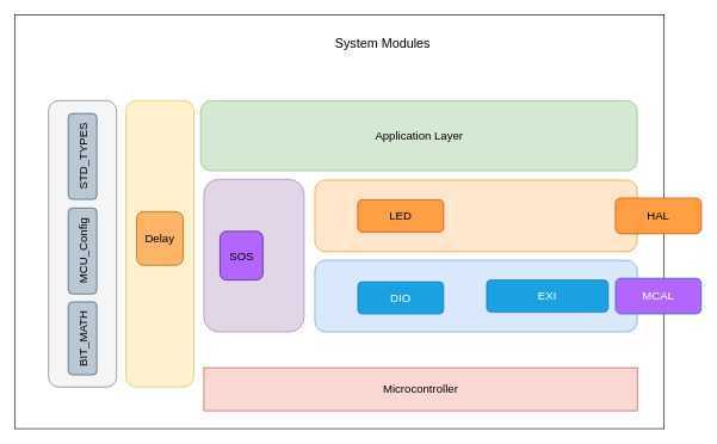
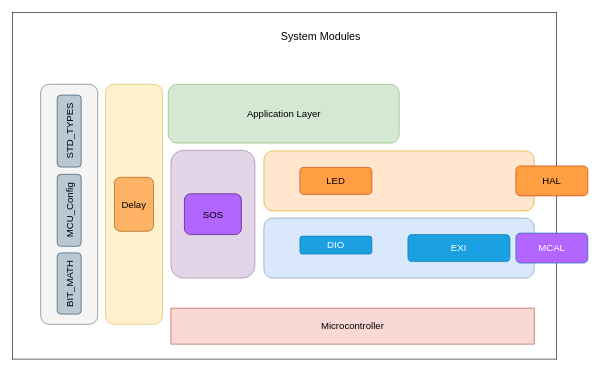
- <mxCell id="5" value="Application Layer" style="rounded=1;whiteSpace=wrap;html=1;fontSize=16;fillColor=#d5e8d4;strokeColor=#82b366;" parent="1" vertex="1"><mxGeometry x="279.5" y="140" width="610" height="98" as="geometry" /></mxCell>
+ <mxCell id="5" value="Application Layer" style="rounded=1;whiteSpace=wrap;html=1;fontSize=16;fillColor=#d5e8d4;strokeColor=#82b366;" parent="1" vertex="1"><mxGeometry x="279.5" y="140" width="385" height="98" as="geometry" /></mxCell>
- <mxCell id="20" value="Delay" style="rounded=1;whiteSpace=wrap;html=1;fontSize=16;fillColor=#FFB366;strokeColor=#994C00;" parent="1" vertex="1"><mxGeometry x="190" y="295" width="65" height="75" as="geometry" /></mxCell>
+ <mxCell id="20" value="Delay" style="rounded=1;whiteSpace=wrap;html=1;fontSize=16;fillColor=#FFB366;strokeColor=#994C00;" parent="1" vertex="1"><mxGeometry x="190" y="295" width="65" height="90" as="geometry" /></mxCell>
- <mxCell id="23" value="SOS" style="rounded=1;whiteSpace=wrap;html=1;fontSize=16;fillColor=#B266FF;fontColor=#000000;strokeColor=#330066;" vertex="1" parent="1"><mxGeometry x="306.5" y="322.5" width="60" height="68" as="geometry" /></mxCell>
+ <mxCell id="23" value="SOS" style="rounded=1;whiteSpace=wrap;html=1;fontSize=16;fillColor=#B266FF;fontColor=#000000;strokeColor=#330066;" vertex="1" parent="1"><mxGeometry x="306.5" y="322.5" width="95" height="68" as="geometry" /></mxCell>
- <mxCell id="12" value="DIO" style="rounded=1;whiteSpace=wrap;html=1;fontSize=16;fillColor=#1ba1e2;fontColor=#ffffff;strokeColor=#006EAF;" parent="1" vertex="1"><mxGeometry x="499" y="393" width="120" height="45" as="geometry" /></mxCell>
+ <mxCell id="12" value="DIO" style="rounded=1;whiteSpace=wrap;html=1;fontSize=16;fillColor=#1ba1e2;fontColor=#ffffff;strokeColor=#006EAF;" parent="1" vertex="1"><mxGeometry x="499" y="393" width="120" height="30" as="geometry" /></mxCell>
